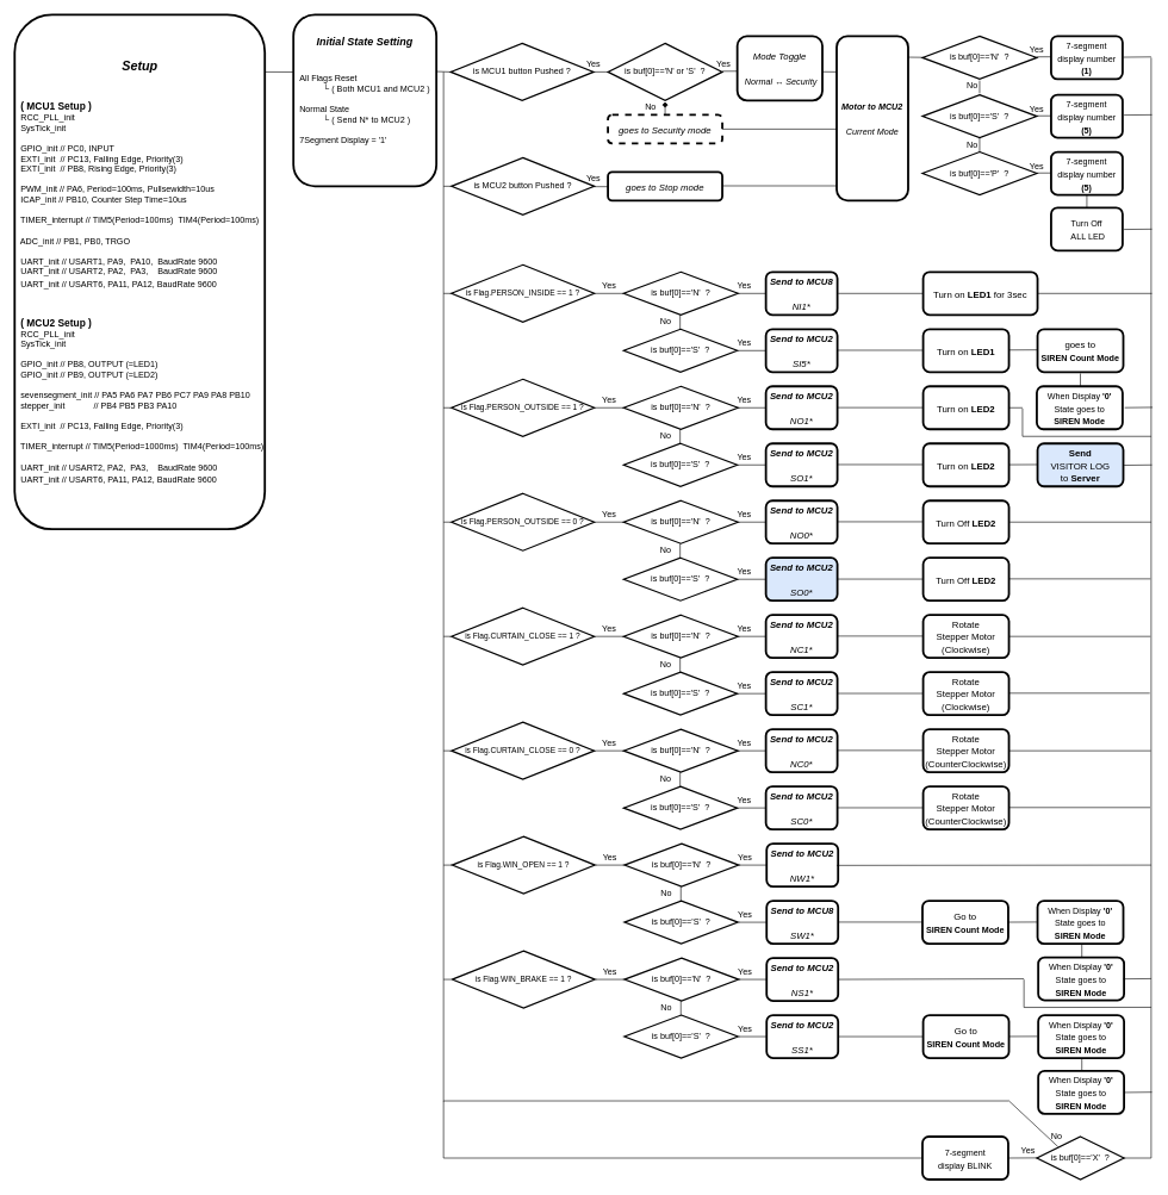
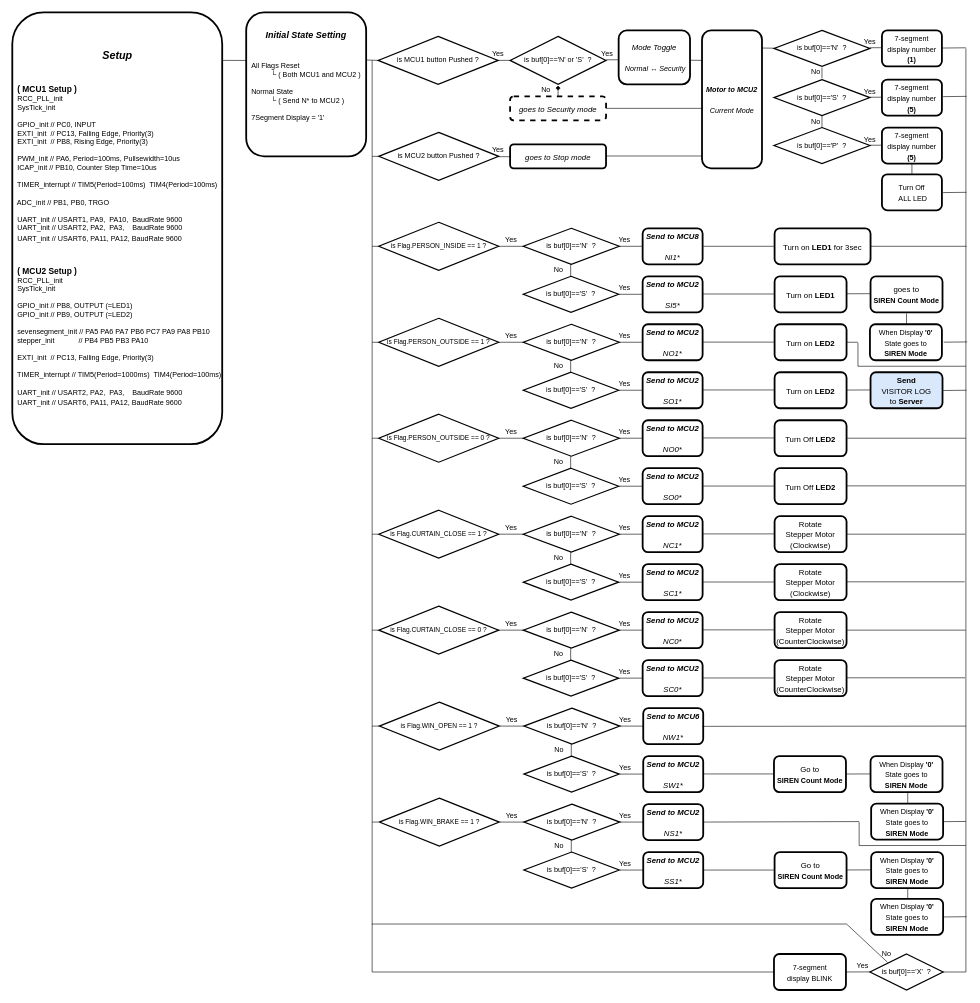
- <mxCell id="53" value="&lt;span style=&quot;font-size: 13px&quot;&gt;&lt;i&gt;Send to MCU2&lt;br&gt;&lt;br&gt;&lt;span style=&quot;font-weight: normal&quot;&gt;SO0*&lt;/span&gt;&lt;br&gt;&lt;/i&gt;&lt;/span&gt;" style="rounded=1;whiteSpace=wrap;html=1;fontSize=15;glass=0;strokeWidth=3;shadow=0;align=center;fontStyle=1;fillColor=#dae8fc;" vertex="1" parent="1"><mxGeometry x="1071" y="780" width="100" height="60" as="geometry" /></mxCell>
+ <mxCell id="53" value="&lt;span style=&quot;font-size: 13px&quot;&gt;&lt;i&gt;Send to MCU2&lt;br&gt;&lt;br&gt;&lt;span style=&quot;font-weight: normal&quot;&gt;SO0*&lt;/span&gt;&lt;br&gt;&lt;/i&gt;&lt;/span&gt;" style="rounded=1;whiteSpace=wrap;html=1;fontSize=15;glass=0;strokeWidth=3;shadow=0;align=center;fontStyle=1" vertex="1" parent="1"><mxGeometry x="1071" y="780" width="100" height="60" as="geometry" /></mxCell>
- <mxCell id="76" value="&lt;span style=&quot;font-size: 13px&quot;&gt;&lt;i&gt;Send to MCU2&lt;br&gt;&lt;br&gt;&lt;span style=&quot;font-weight: normal&quot;&gt;NW1*&lt;/span&gt;&lt;br&gt;&lt;/i&gt;&lt;/span&gt;" style="rounded=1;whiteSpace=wrap;html=1;fontSize=15;glass=0;strokeWidth=3;shadow=0;align=center;fontStyle=1" vertex="1" parent="1"><mxGeometry x="1072" width="100" height="60" as="geometry" y="1180" /></mxCell>
+ <mxCell id="76" value="&lt;span style=&quot;font-size: 13px&quot;&gt;&lt;i&gt;Send to MCU6&lt;br&gt;&lt;br&gt;&lt;span style=&quot;font-weight: normal&quot;&gt;NW1*&lt;/span&gt;&lt;br&gt;&lt;/i&gt;&lt;/span&gt;" style="rounded=1;whiteSpace=wrap;html=1;fontSize=15;glass=0;strokeWidth=3;shadow=0;align=center;fontStyle=1" vertex="1" parent="1"><mxGeometry x="1072" width="100" height="60" as="geometry" y="1180" /></mxCell>
- <mxCell id="79" value="&lt;span style=&quot;font-size: 13px&quot;&gt;&lt;i&gt;Send to MCU8&lt;br&gt;&lt;br&gt;&lt;span style=&quot;font-weight: normal&quot;&gt;SW1*&lt;/span&gt;&lt;br&gt;&lt;/i&gt;&lt;/span&gt;" style="rounded=1;whiteSpace=wrap;html=1;fontSize=15;glass=0;strokeWidth=3;shadow=0;align=center;fontStyle=1" vertex="1" parent="1"><mxGeometry x="1072" y="1260" width="100" height="60" as="geometry" /></mxCell>
+ <mxCell id="79" value="&lt;span style=&quot;font-size: 13px&quot;&gt;&lt;i&gt;Send to MCU2&lt;br&gt;&lt;br&gt;&lt;span style=&quot;font-weight: normal&quot;&gt;SW1*&lt;/span&gt;&lt;br&gt;&lt;/i&gt;&lt;/span&gt;" style="rounded=1;whiteSpace=wrap;html=1;fontSize=15;glass=0;strokeWidth=3;shadow=0;align=center;fontStyle=1" vertex="1" parent="1"><mxGeometry x="1072" y="1260" width="100" height="60" as="geometry" /></mxCell>
